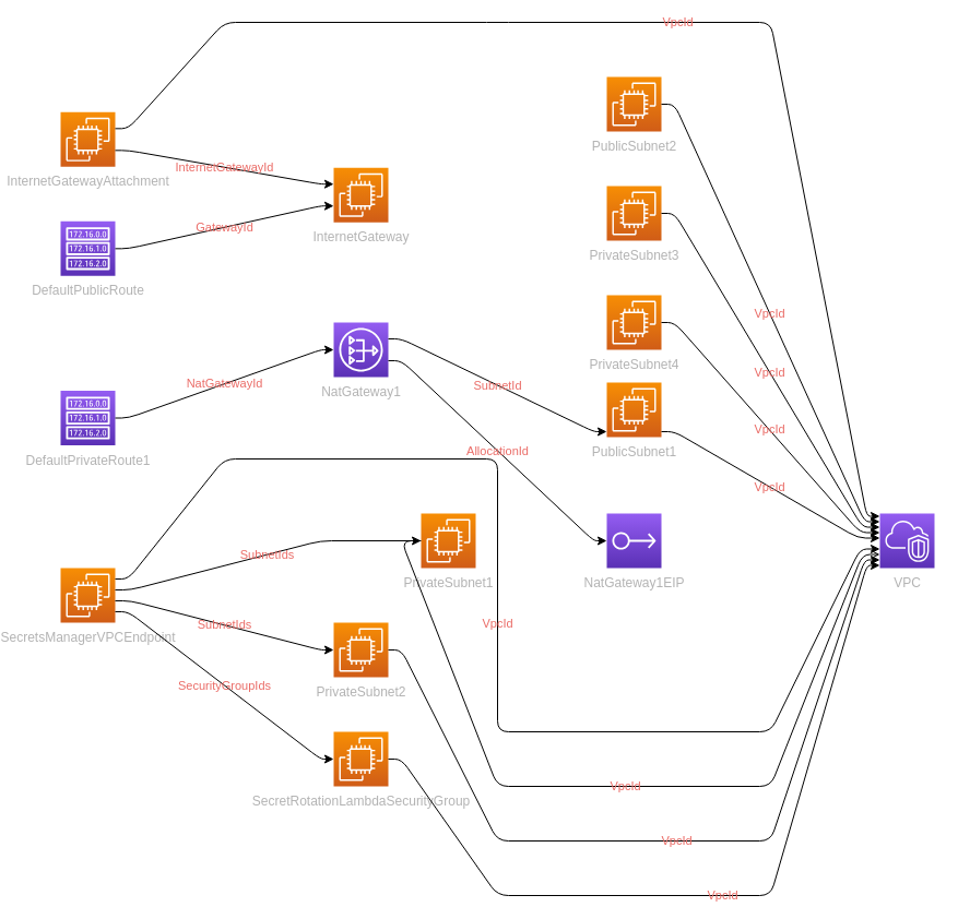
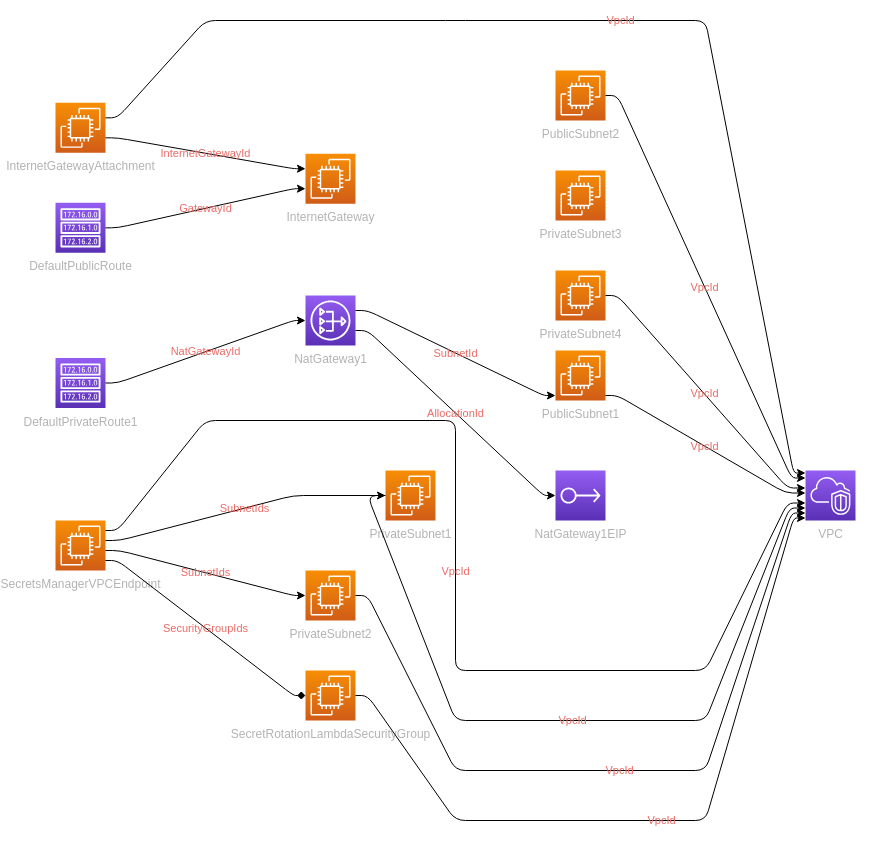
- <mxCell id="23" value="VpcId" style="edgeStyle=orthogonalEdgeStyle;rounded=1;orthogonalLoop=1;jettySize=auto;html=1;labelBackgroundColor=none;fontColor=#EA6B66;noEdgeStyle=1;orthogonal=1;" edge="1" parent="1" source="9" target="2"><mxGeometry relative="1" as="geometry"><Array as="points"><mxPoint x="582" y="195" /><mxPoint x="754" y="482.5" /></Array></mxGeometry></mxCell>
- <mxCell id="21" value="VpcId" style="edgeStyle=orthogonalEdgeStyle;rounded=1;orthogonalLoop=1;jettySize=auto;html=1;labelBackgroundColor=none;fontColor=#EA6B66;noEdgeStyle=1;orthogonal=1;endArrow=open;" edge="1" parent="1" source="7" target="2"><mxGeometry relative="1" as="geometry"><Array as="points"><mxPoint x="332" y="495" /><mxPoint x="420" y="720" /><mxPoint x="670" y="720" /><mxPoint x="754" y="507.5" /></Array></mxGeometry></mxCell>
+ <mxCell id="21" value="VpcId" style="edgeStyle=orthogonalEdgeStyle;rounded=1;orthogonalLoop=1;jettySize=auto;html=1;labelBackgroundColor=none;fontColor=#EA6B66;noEdgeStyle=1;orthogonal=1;" edge="1" parent="1" source="7" target="2"><mxGeometry relative="1" as="geometry"><Array as="points"><mxPoint x="332" y="495" /><mxPoint x="420" y="720" /><mxPoint x="670" y="720" /><mxPoint x="754" y="507.5" /></Array></mxGeometry></mxCell>
- <mxCell id="33" value="SecurityGroupIds" style="edgeStyle=orthogonalEdgeStyle;rounded=1;orthogonalLoop=1;jettySize=auto;html=1;labelBackgroundColor=none;fontColor=#EA6B66;noEdgeStyle=1;orthogonal=1;" edge="1" parent="1" source="16" target="15"><mxGeometry relative="1" as="geometry"><Array as="points"><mxPoint x="82" y="560" /><mxPoint x="258" y="695" /></Array></mxGeometry></mxCell>
+ <mxCell id="33" value="SecurityGroupIds" style="edgeStyle=orthogonalEdgeStyle;rounded=1;orthogonalLoop=1;jettySize=auto;html=1;labelBackgroundColor=none;fontColor=#EA6B66;noEdgeStyle=1;orthogonal=1;endArrow=diamond;" edge="1" parent="1" source="16" target="15"><mxGeometry relative="1" as="geometry"><Array as="points"><mxPoint x="82" y="560" /><mxPoint x="258" y="695" /></Array></mxGeometry></mxCell>
